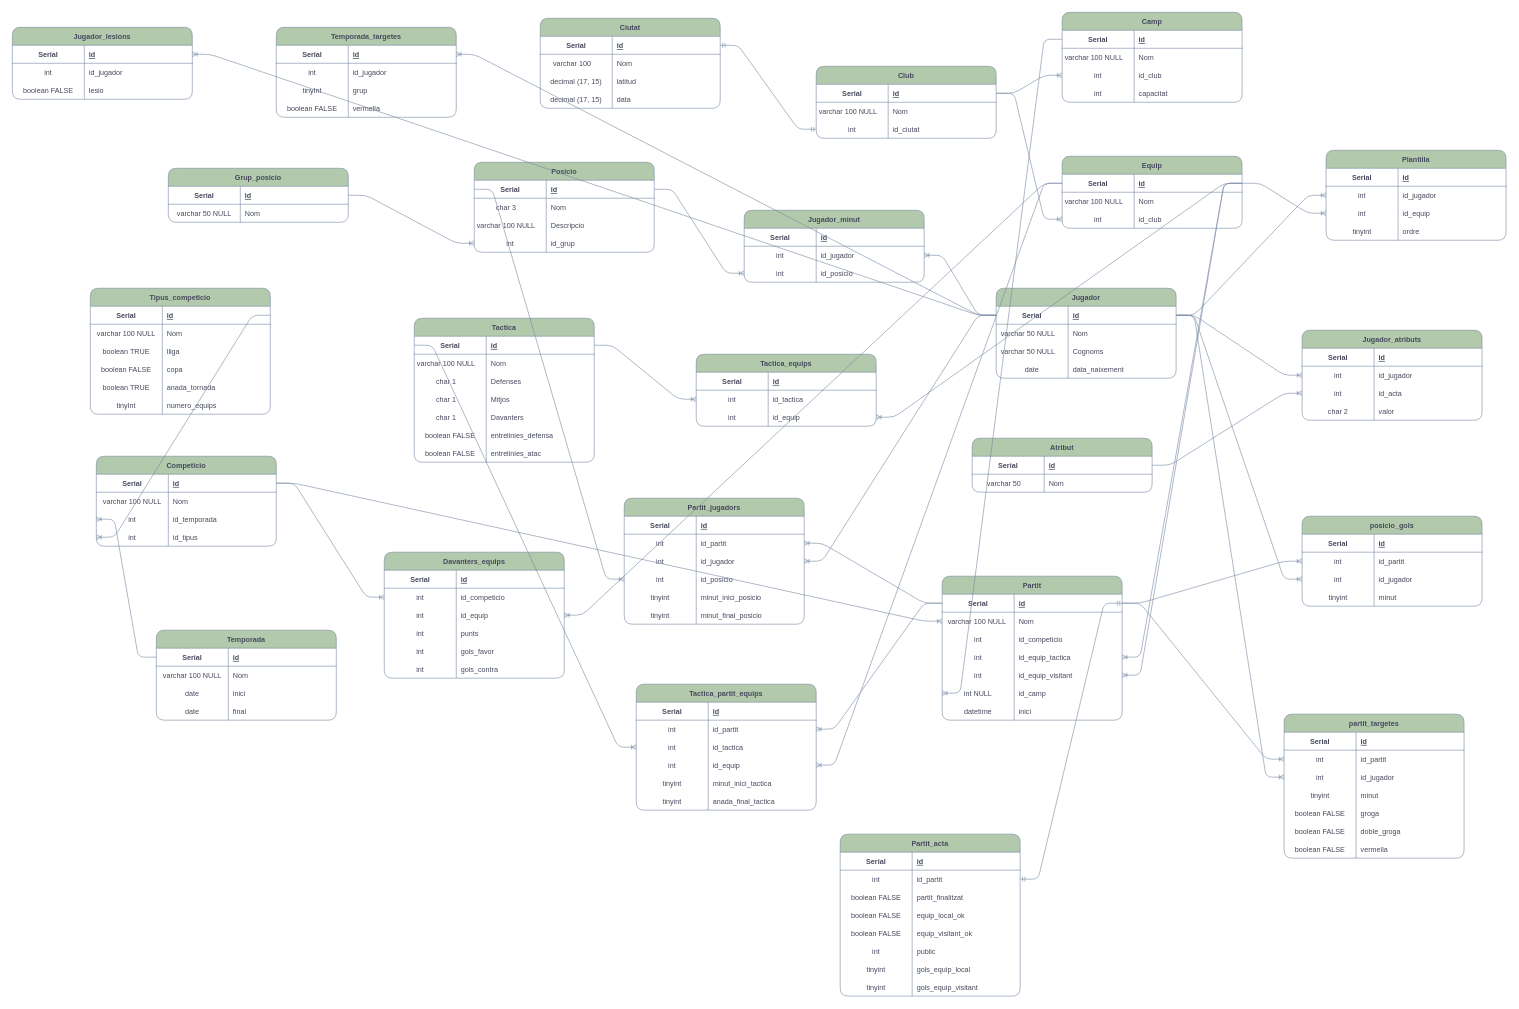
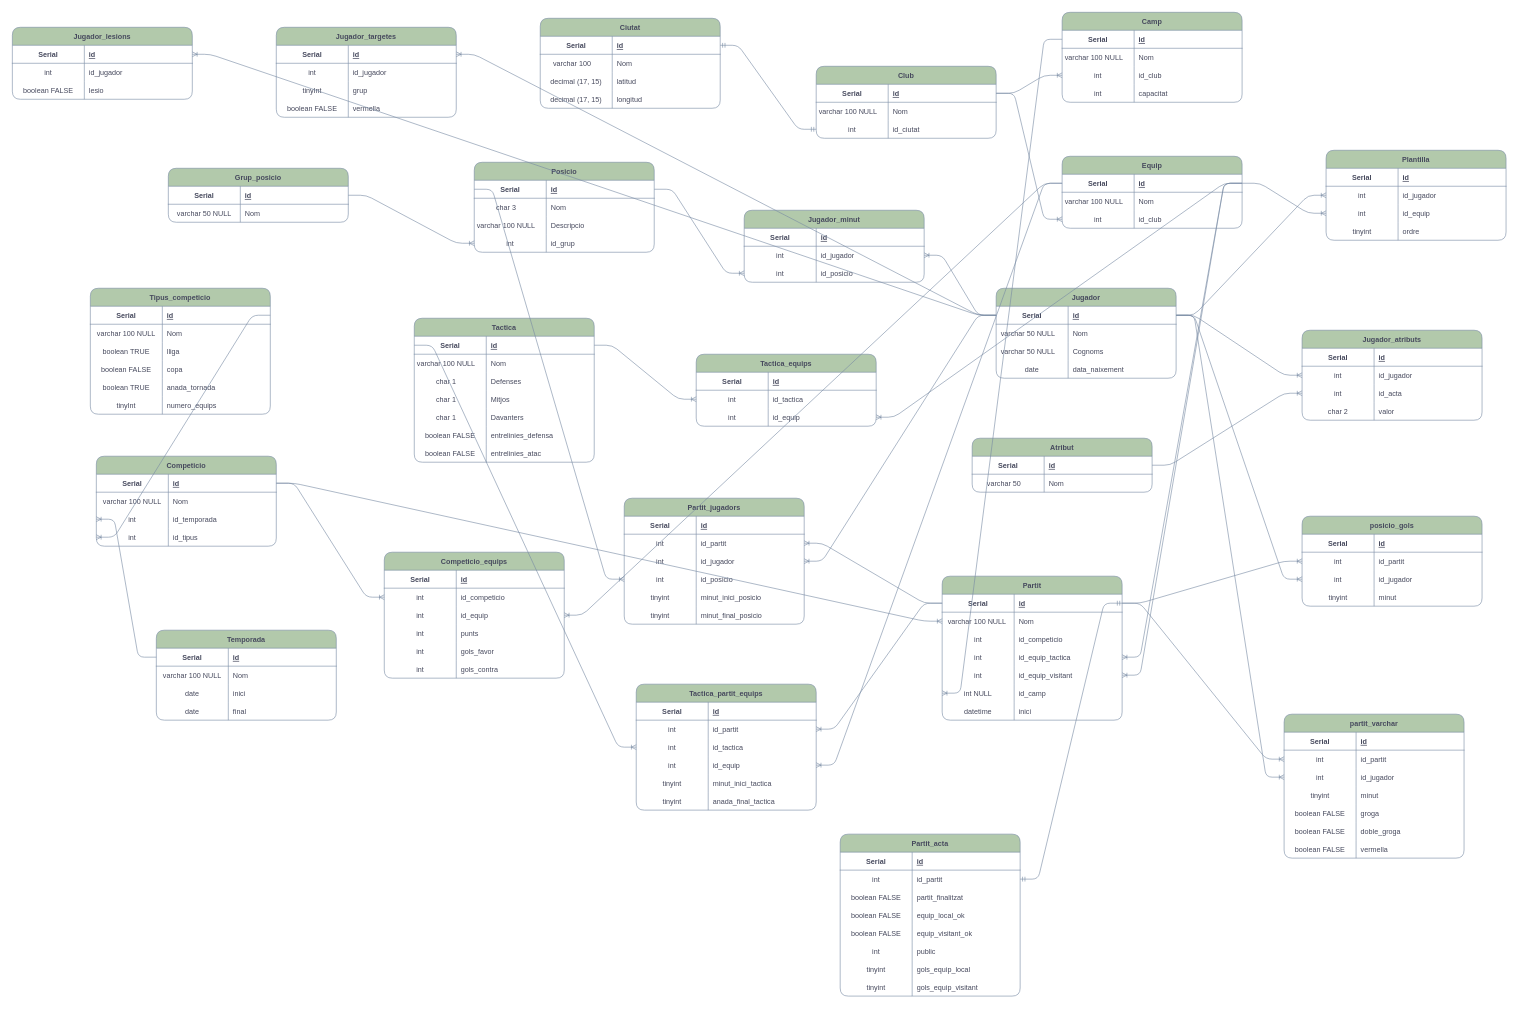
- <mxCell id="371" value="Temporada_targetes" style="shape=table;startSize=30;container=1;collapsible=1;childLayout=tableLayout;fixedRows=1;rowLines=0;fontStyle=1;align=center;resizeLast=1;fillColor=#B2C9AB;strokeColor=#788AA3;fontColor=#46495D;rounded=1;" vertex="1" parent="1"><mxGeometry x="460" y="45" width="300" height="150" as="geometry"><mxRectangle x="80" y="80" width="80" height="30" as="alternateBounds" /></mxGeometry></mxCell>
+ <mxCell id="371" value="Jugador_targetes" style="shape=table;startSize=30;container=1;collapsible=1;childLayout=tableLayout;fixedRows=1;rowLines=0;fontStyle=1;align=center;resizeLast=1;fillColor=#B2C9AB;strokeColor=#788AA3;fontColor=#46495D;rounded=1;" vertex="1" parent="1"><mxGeometry x="460" y="45" width="300" height="150" as="geometry"><mxRectangle x="80" y="80" width="80" height="30" as="alternateBounds" /></mxGeometry></mxCell>
- <mxCell id="63" value="data" style="shape=partialRectangle;connectable=0;fillColor=none;top=0;left=0;bottom=0;right=0;align=left;spacingLeft=6;overflow=hidden;strokeColor=#788AA3;fontColor=#46495D;rounded=1;" parent="61" vertex="1"><mxGeometry x="120" width="180" height="30" as="geometry"><mxRectangle width="180" height="30" as="alternateBounds" /></mxGeometry></mxCell>
+ <mxCell id="63" value="longitud" style="shape=partialRectangle;connectable=0;fillColor=none;top=0;left=0;bottom=0;right=0;align=left;spacingLeft=6;overflow=hidden;strokeColor=#788AA3;fontColor=#46495D;rounded=1;" parent="61" vertex="1"><mxGeometry x="120" width="180" height="30" as="geometry"><mxRectangle width="180" height="30" as="alternateBounds" /></mxGeometry></mxCell>
- <mxCell id="300" value="Davanters_equips" style="shape=table;startSize=30;container=1;collapsible=1;childLayout=tableLayout;fixedRows=1;rowLines=0;fontStyle=1;align=center;resizeLast=1;fillColor=#B2C9AB;strokeColor=#788AA3;fontColor=#46495D;rounded=1;" parent="1" vertex="1"><mxGeometry x="640" y="920" width="300" height="210" as="geometry"><mxRectangle x="80" y="80" width="80" height="30" as="alternateBounds" /></mxGeometry></mxCell>
+ <mxCell id="300" value="Competicio_equips" style="shape=table;startSize=30;container=1;collapsible=1;childLayout=tableLayout;fixedRows=1;rowLines=0;fontStyle=1;align=center;resizeLast=1;fillColor=#B2C9AB;strokeColor=#788AA3;fontColor=#46495D;rounded=1;" parent="1" vertex="1"><mxGeometry x="640" y="920" width="300" height="210" as="geometry"><mxRectangle x="80" y="80" width="80" height="30" as="alternateBounds" /></mxGeometry></mxCell>
- <mxCell id="205" value="partit_targetes" style="shape=table;startSize=30;container=1;collapsible=1;childLayout=tableLayout;fixedRows=1;rowLines=0;fontStyle=1;align=center;resizeLast=1;fillColor=#B2C9AB;strokeColor=#788AA3;fontColor=#46495D;rounded=1;" parent="1" vertex="1"><mxGeometry x="2140" y="1190" width="300" height="240" as="geometry"><mxRectangle x="80" y="80" width="80" height="30" as="alternateBounds" /></mxGeometry></mxCell>
+ <mxCell id="205" value="partit_varchar" style="shape=table;startSize=30;container=1;collapsible=1;childLayout=tableLayout;fixedRows=1;rowLines=0;fontStyle=1;align=center;resizeLast=1;fillColor=#B2C9AB;strokeColor=#788AA3;fontColor=#46495D;rounded=1;" parent="1" vertex="1"><mxGeometry x="2140" y="1190" width="300" height="240" as="geometry"><mxRectangle x="80" y="80" width="80" height="30" as="alternateBounds" /></mxGeometry></mxCell>
